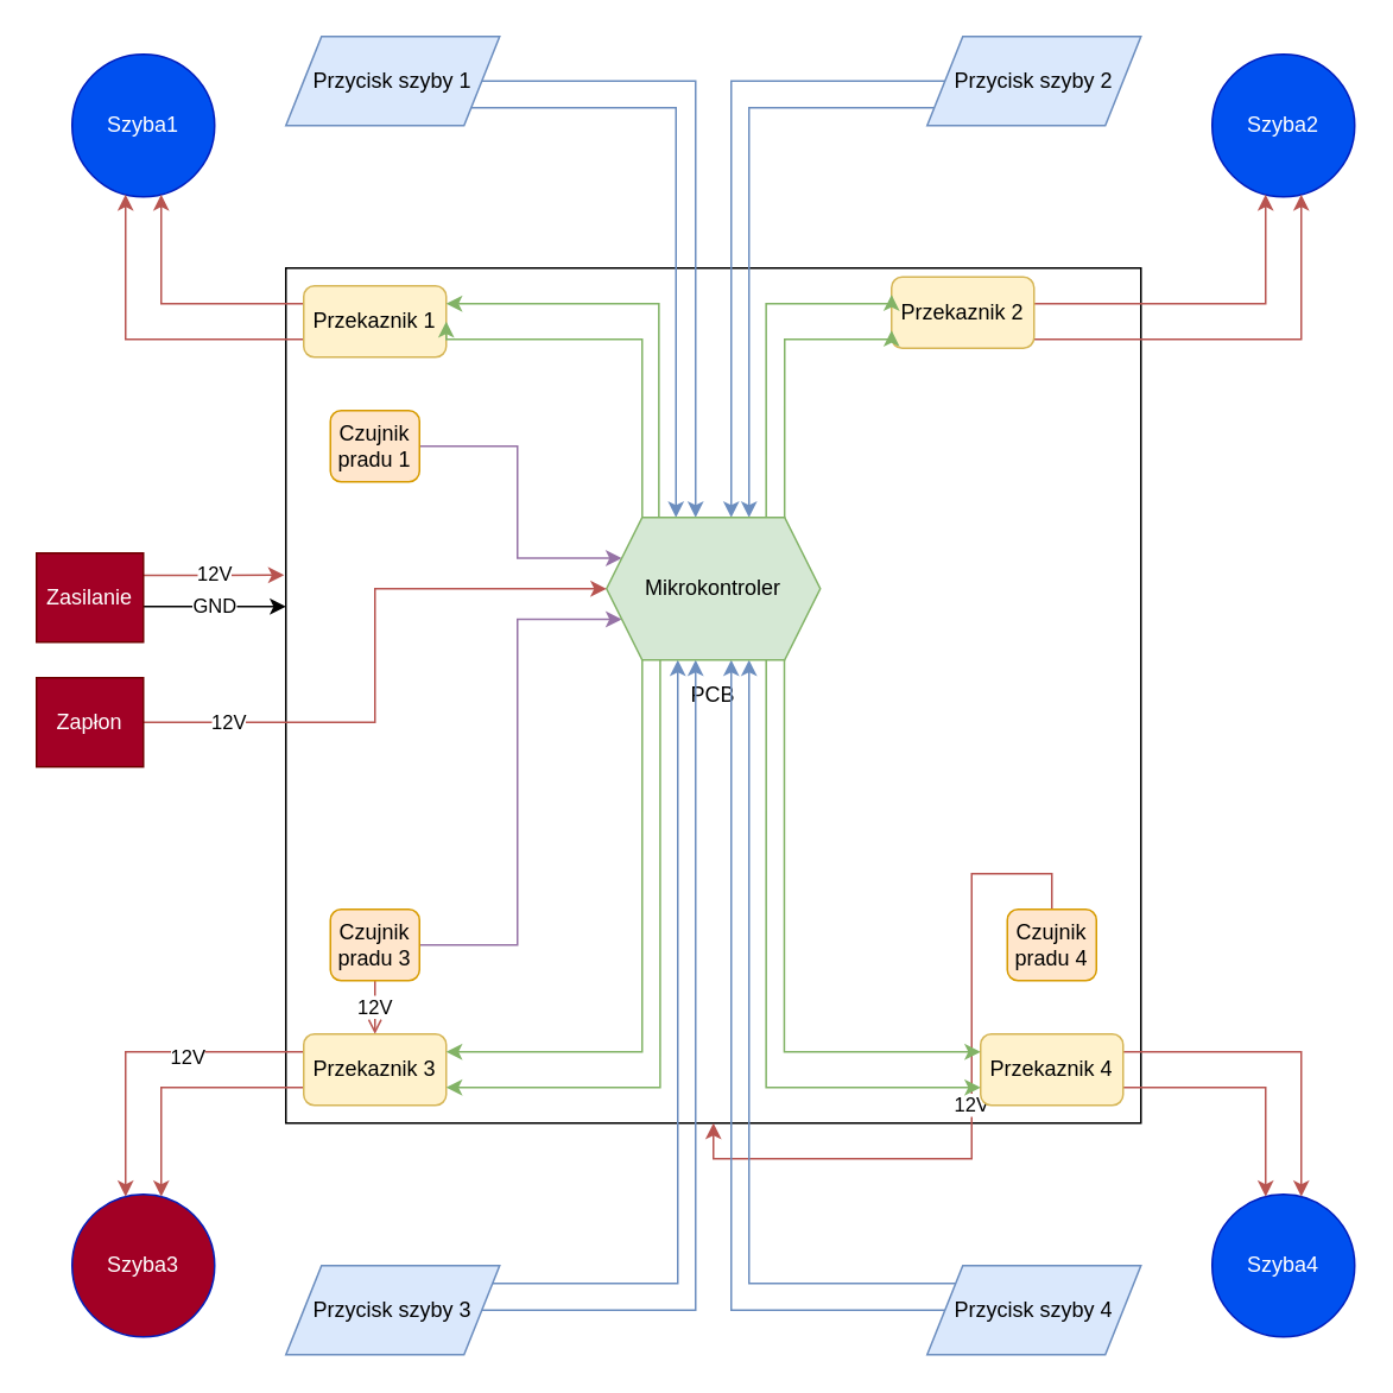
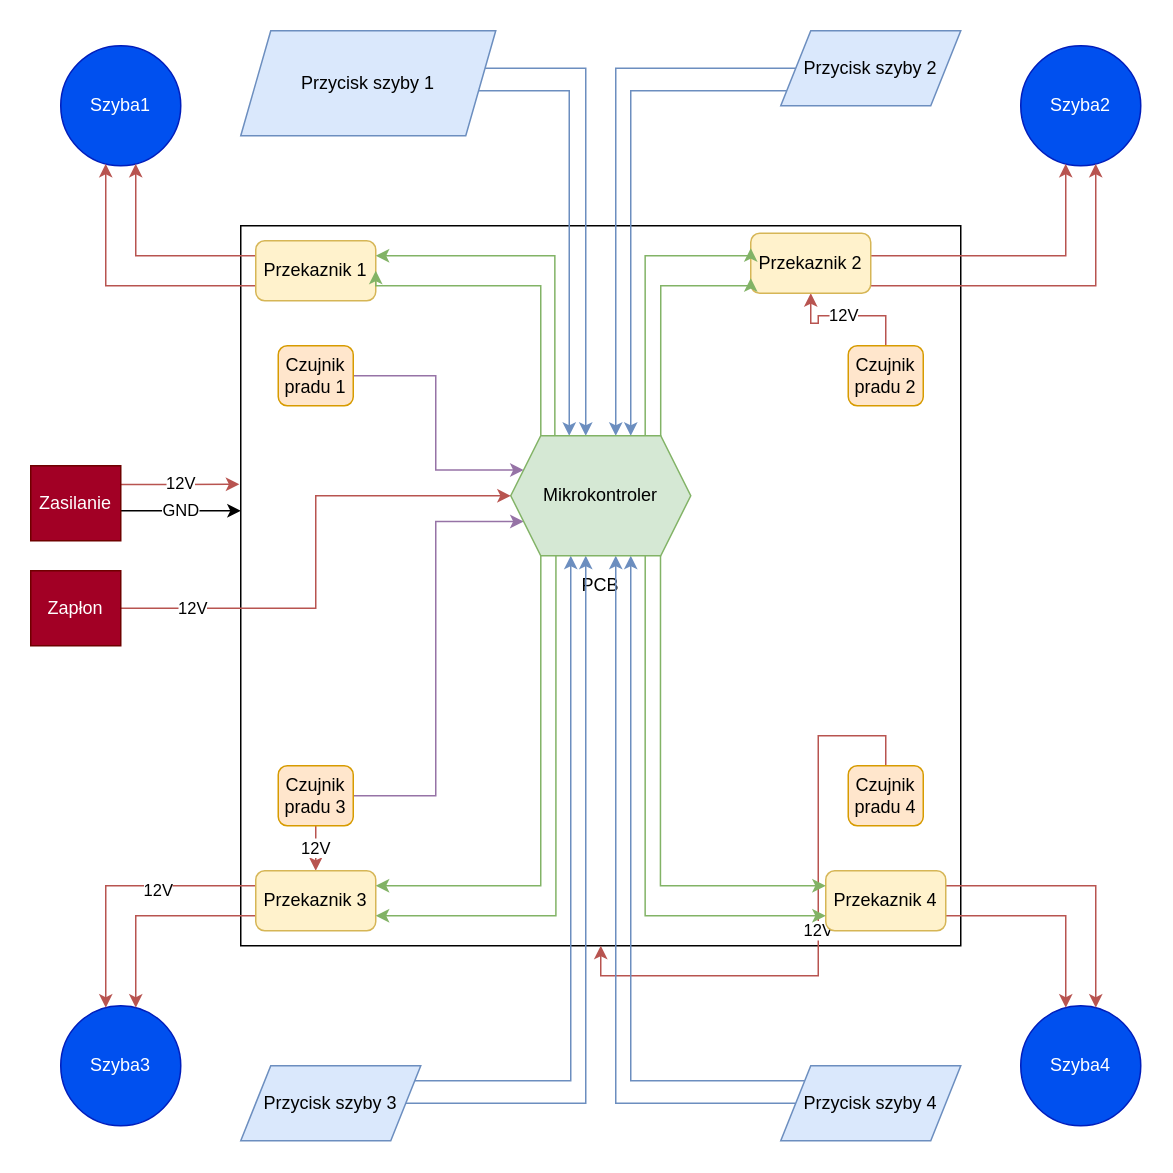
- <mxCell id="18" value="Przycisk szyby 1" style="shape=parallelogram;perimeter=parallelogramPerimeter;whiteSpace=wrap;html=1;fixedSize=1;fillColor=#dae8fc;strokeColor=#6c8ebf;" vertex="1" parent="1"><mxGeometry x="160" y="20" width="120" height="50" as="geometry" /></mxCell>
+ <mxCell id="18" value="Przycisk szyby 1" style="shape=parallelogram;perimeter=parallelogramPerimeter;whiteSpace=wrap;html=1;fixedSize=1;fillColor=#dae8fc;strokeColor=#6c8ebf;" vertex="1" parent="1"><mxGeometry x="160" y="20" width="170" height="70" as="geometry" /></mxCell>
+ <mxCell id="9" value="12V" style="edgeStyle=orthogonalEdgeStyle;rounded=0;orthogonalLoop=1;jettySize=auto;html=1;fillColor=#f8cecc;strokeColor=#b85450;" edge="1" parent="1" source="10" target="33"><mxGeometry relative="1" as="geometry" /></mxCell>
+ <mxCell id="10" value="Czujnik pradu 2&lt;br&gt;" style="rounded=1;whiteSpace=wrap;html=1;fillColor=#ffe6cc;strokeColor=#d79b00;" vertex="1" parent="1"><mxGeometry x="565" y="230" width="50" height="40" as="geometry" /></mxCell>
- <mxCell id="11" value="12V" style="edgeStyle=orthogonalEdgeStyle;rounded=0;orthogonalLoop=1;jettySize=auto;html=1;fillColor=#f8cecc;strokeColor=#b85450;endArrow=open;" edge="1" parent="1" source="13" target="37"><mxGeometry relative="1" as="geometry"><Array as="points"><mxPoint x="210" y="560" /><mxPoint x="210" y="560" /></Array><mxPoint as="offset" /></mxGeometry></mxCell>
+ <mxCell id="11" value="12V" style="edgeStyle=orthogonalEdgeStyle;rounded=0;orthogonalLoop=1;jettySize=auto;html=1;fillColor=#f8cecc;strokeColor=#b85450;" edge="1" parent="1" source="13" target="37"><mxGeometry relative="1" as="geometry"><Array as="points"><mxPoint x="210" y="560" /><mxPoint x="210" y="560" /></Array><mxPoint as="offset" /></mxGeometry></mxCell>
- <mxCell id="4" value="Szyba3" style="ellipse;whiteSpace=wrap;html=1;aspect=fixed;fillColor=#a20025;fontColor=#ffffff;strokeColor=#001DBC;" vertex="1" parent="1"><mxGeometry x="40" y="670" width="80" height="80" as="geometry" /></mxCell>
+ <mxCell id="4" value="Szyba3" style="ellipse;whiteSpace=wrap;html=1;aspect=fixed;fillColor=#0050ef;fontColor=#ffffff;strokeColor=#001DBC;" vertex="1" parent="1"><mxGeometry x="40" y="670" width="80" height="80" as="geometry" /></mxCell>
